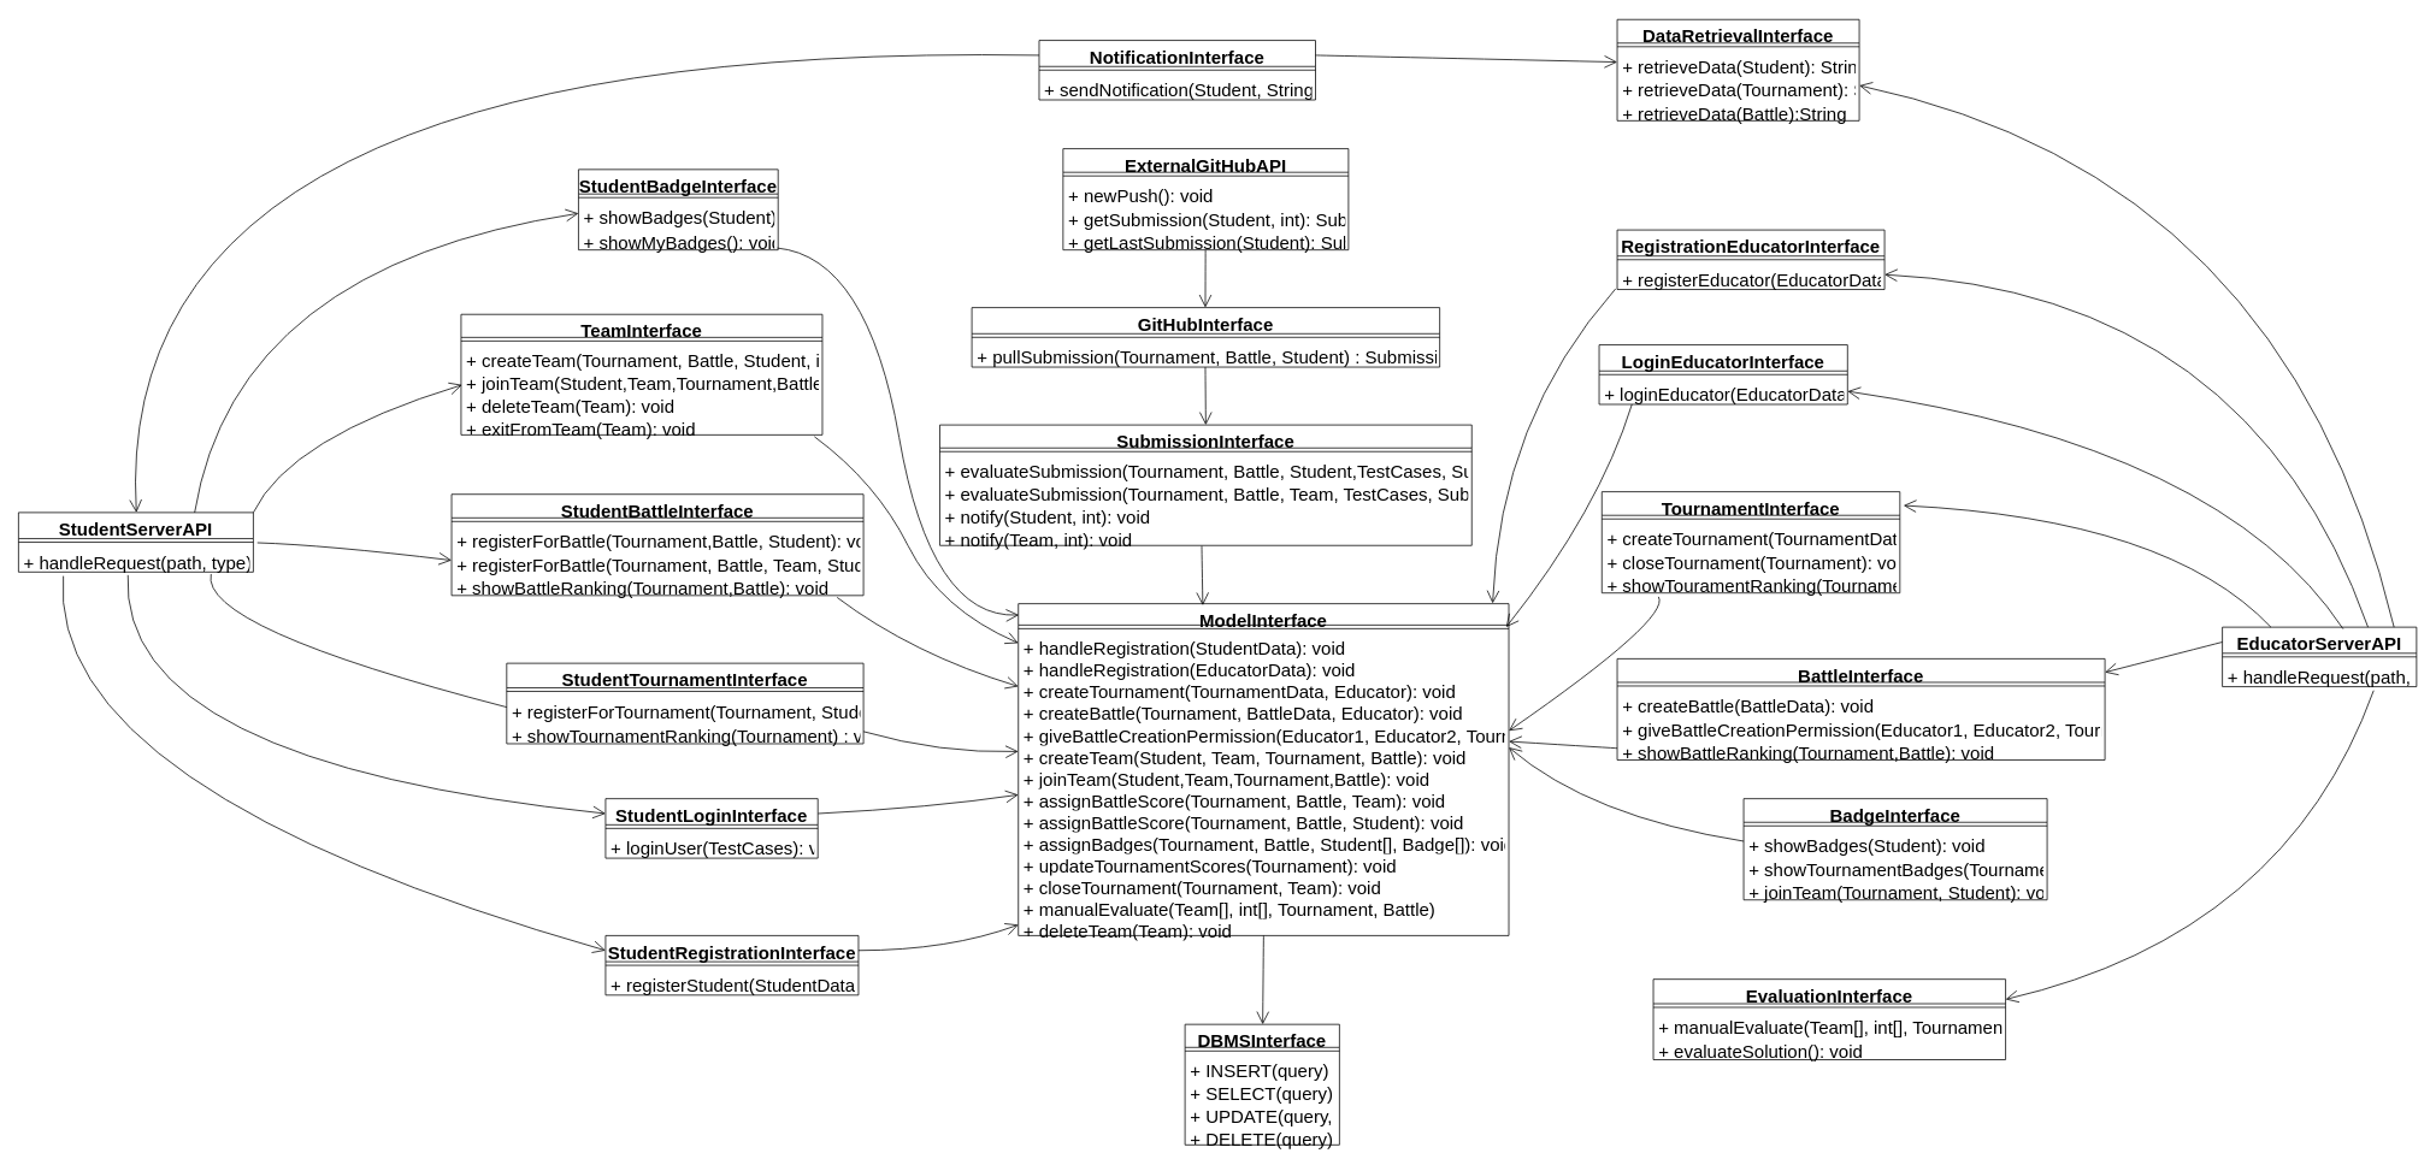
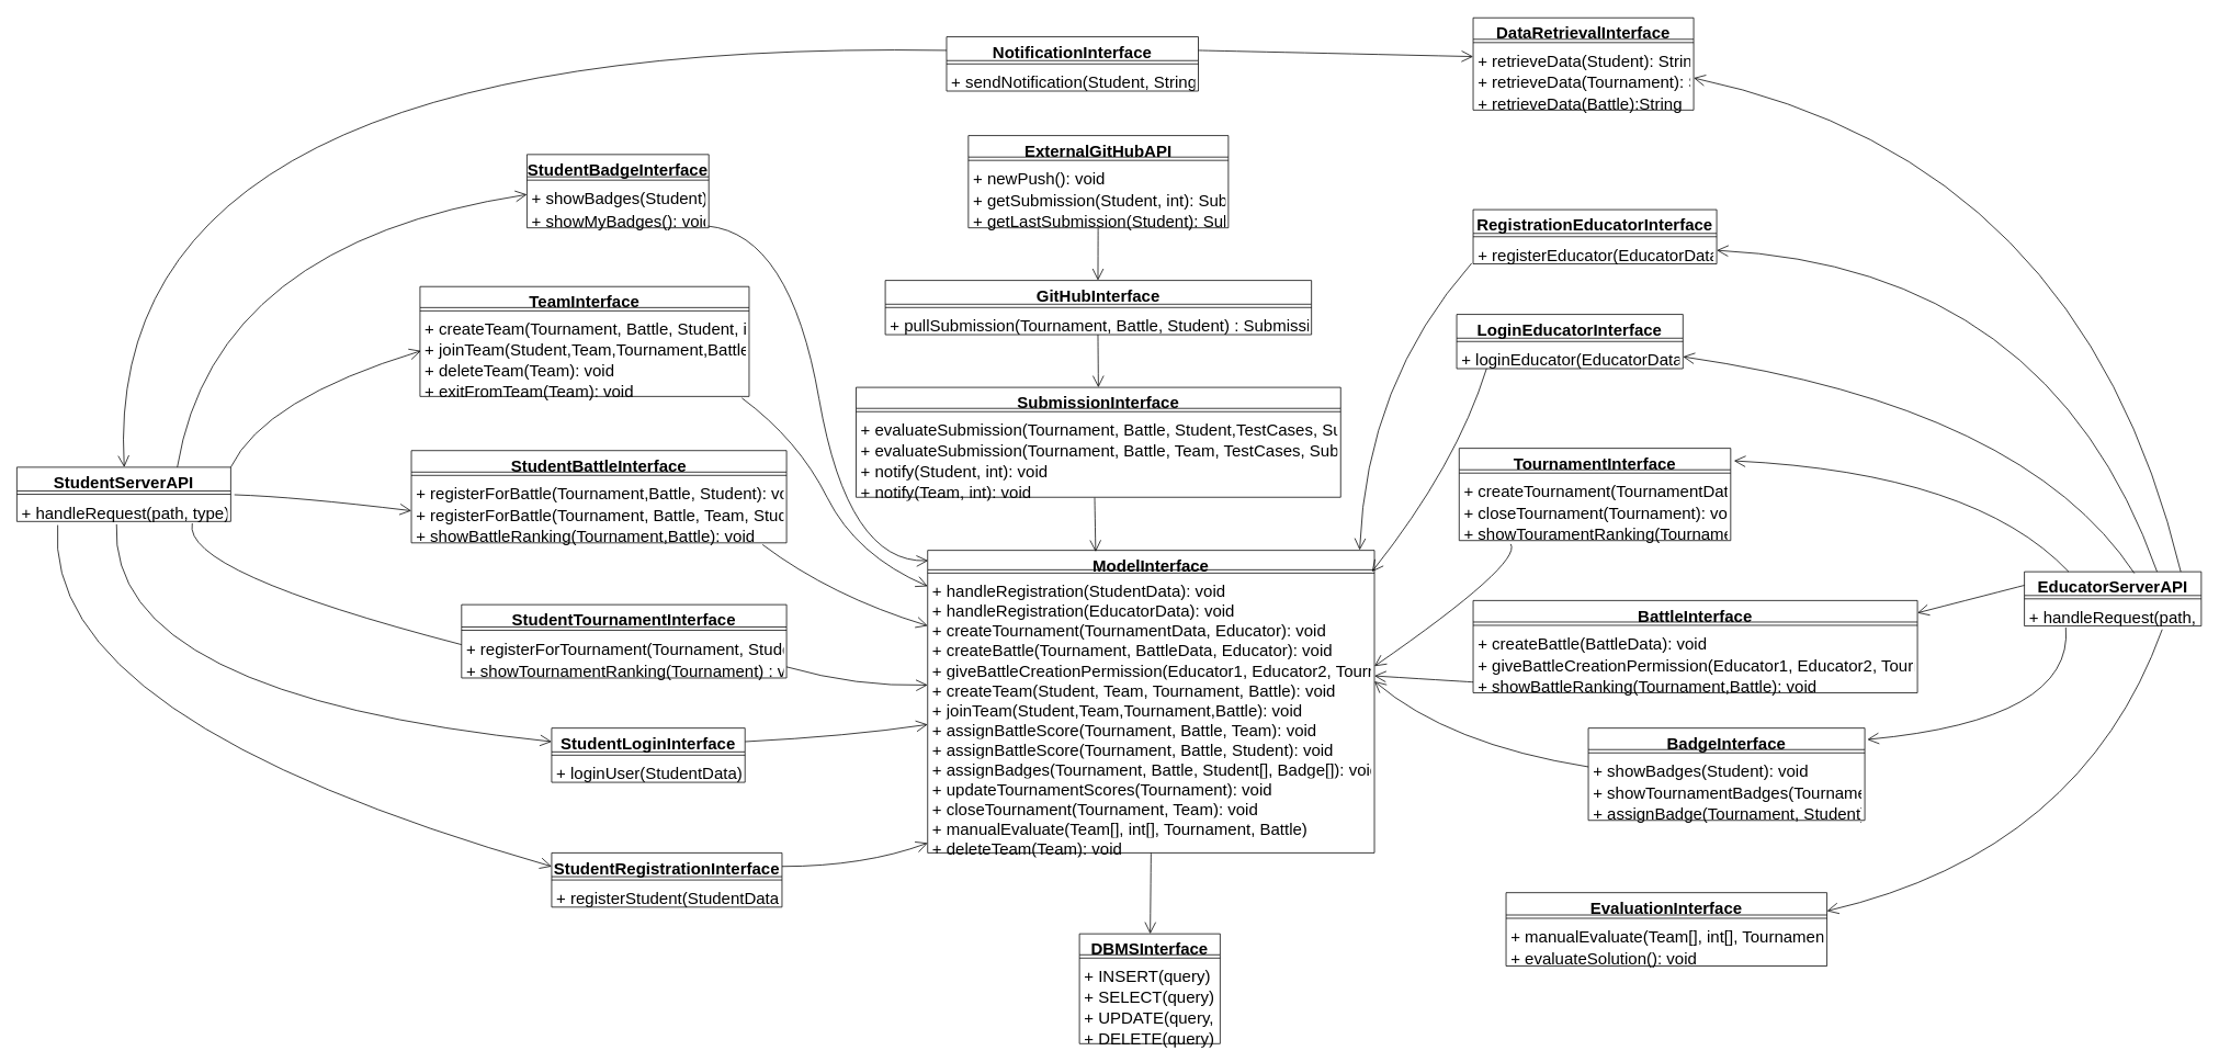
+ <mxCell id="113" value="" style="curved=1;startArrow=none;endArrow=open;endSize=12;exitX=0.234;exitY=1.064;entryX=1.009;entryY=0.124;rounded=0;exitDx=0;exitDy=0;exitPerimeter=0;entryDx=0;entryDy=0;entryPerimeter=0;fontSize=20;" edge="1" parent="1" source="63" target="80"><mxGeometry relative="1" as="geometry"><Array as="points"><mxPoint x="2520" y="874" /></Array></mxGeometry></mxCell>
- <mxCell id="126" value="+ loginUser(TestCases): void" style="text;strokeColor=none;fillColor=none;align=left;verticalAlign=top;spacingLeft=4;spacingRight=4;overflow=hidden;rotatable=0;points=[[0,0.5],[1,0.5]];portConstraint=eastwest;fontSize=20;" vertex="1" parent="124"><mxGeometry y="36.91" width="235" height="29" as="geometry" /></mxCell>
+ <mxCell id="126" value="+ loginUser(StudentData): void" style="text;strokeColor=none;fillColor=none;align=left;verticalAlign=top;spacingLeft=4;spacingRight=4;overflow=hidden;rotatable=0;points=[[0,0.5],[1,0.5]];portConstraint=eastwest;fontSize=20;" vertex="1" parent="124"><mxGeometry y="36.91" width="235" height="29" as="geometry" /></mxCell>
- <mxCell id="84" value="+ joinTeam(Tournament, Student): void" style="text;strokeColor=none;fillColor=none;align=left;verticalAlign=top;spacingLeft=4;spacingRight=4;overflow=hidden;rotatable=0;points=[[0,0.5],[1,0.5]];portConstraint=eastwest;fontSize=20;" vertex="1" parent="80"><mxGeometry y="86.123" width="336" height="26" as="geometry" /></mxCell>
+ <mxCell id="84" value="+ assignBadge(Tournament, Student): void" style="text;strokeColor=none;fillColor=none;align=left;verticalAlign=top;spacingLeft=4;spacingRight=4;overflow=hidden;rotatable=0;points=[[0,0.5],[1,0.5]];portConstraint=eastwest;fontSize=20;" vertex="1" parent="80"><mxGeometry y="86.123" width="336" height="26" as="geometry" /></mxCell>
